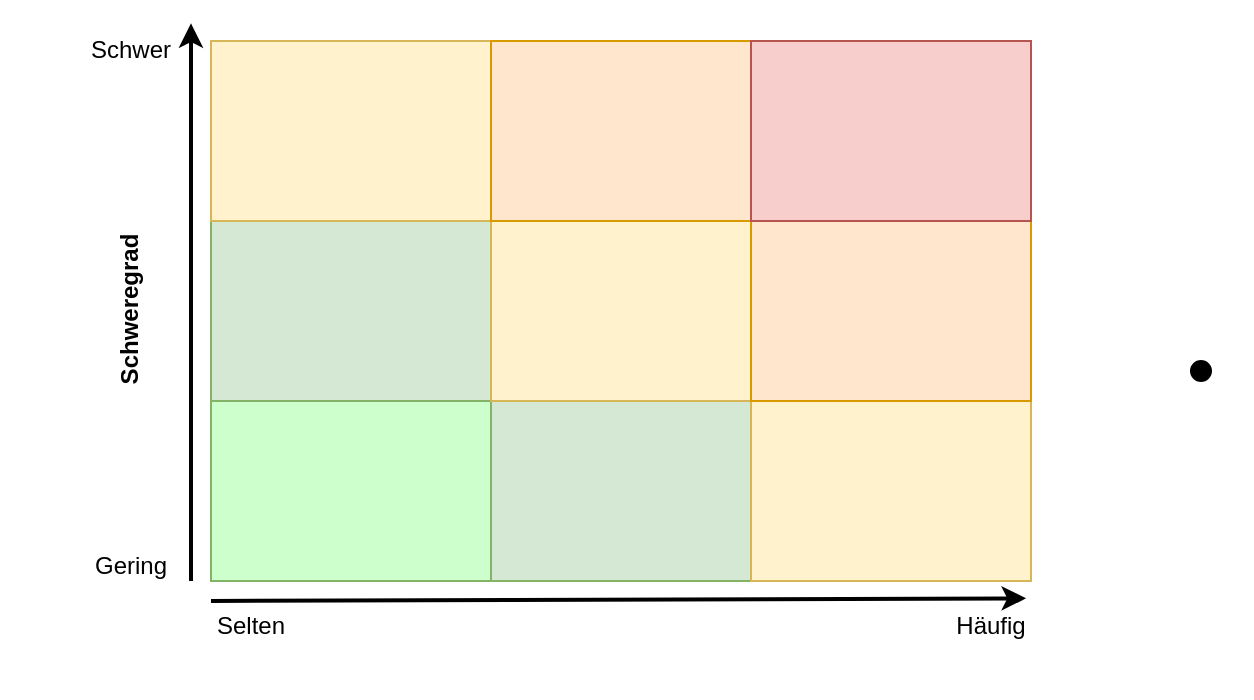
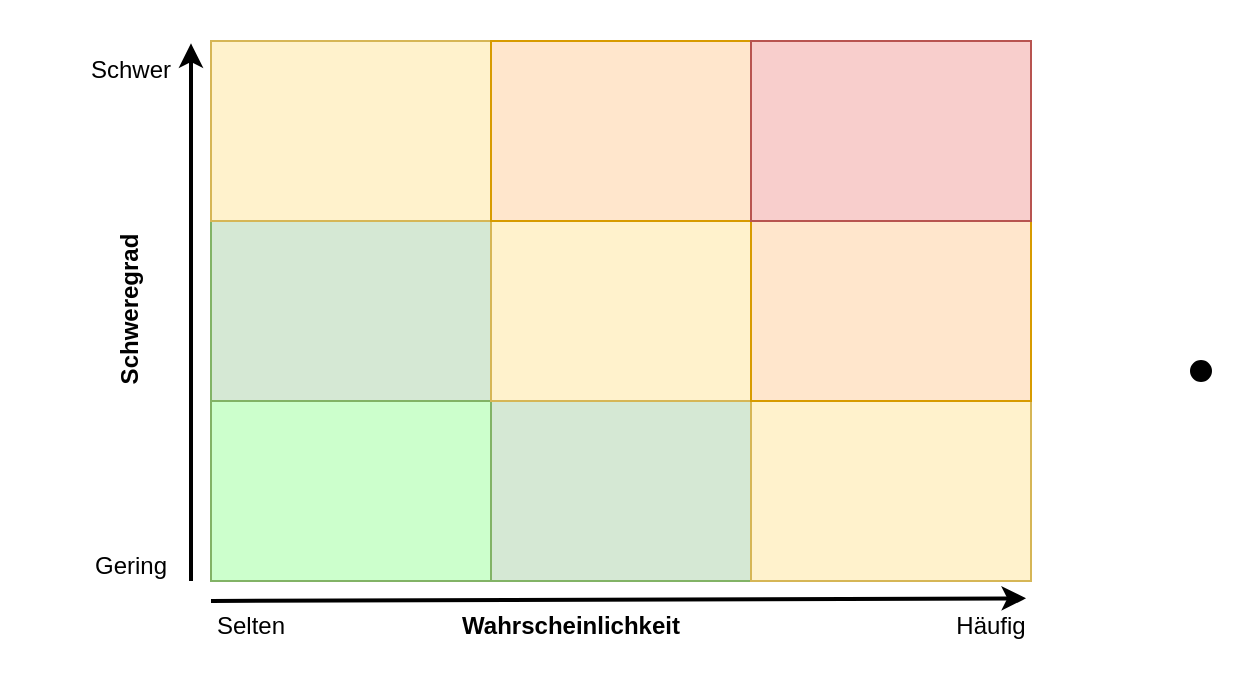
- <mxCell id="17" value="Schwer" style="text;html=1;align=center;verticalAlign=middle;resizable=0;points=[];autosize=1;strokeColor=none;fillColor=none;" vertex="1" parent="1"><mxGeometry x="35" y="10" width="60" height="30" as="geometry" /></mxCell>
+ <mxCell id="17" value="Schwer" style="text;html=1;align=center;verticalAlign=middle;resizable=0;points=[];autosize=1;strokeColor=none;fillColor=none;" vertex="1" parent="1"><mxGeometry x="35" y="20" width="60" height="30" as="geometry" /></mxCell>
+ <mxCell id="15" value="Wahrscheinlichkeit" style="text;html=1;align=center;verticalAlign=middle;resizable=0;points=[];autosize=1;strokeColor=none;fillColor=none;fontStyle=1" vertex="1" parent="1"><mxGeometry x="225" y="298" width="120" height="30" as="geometry" /></mxCell>
